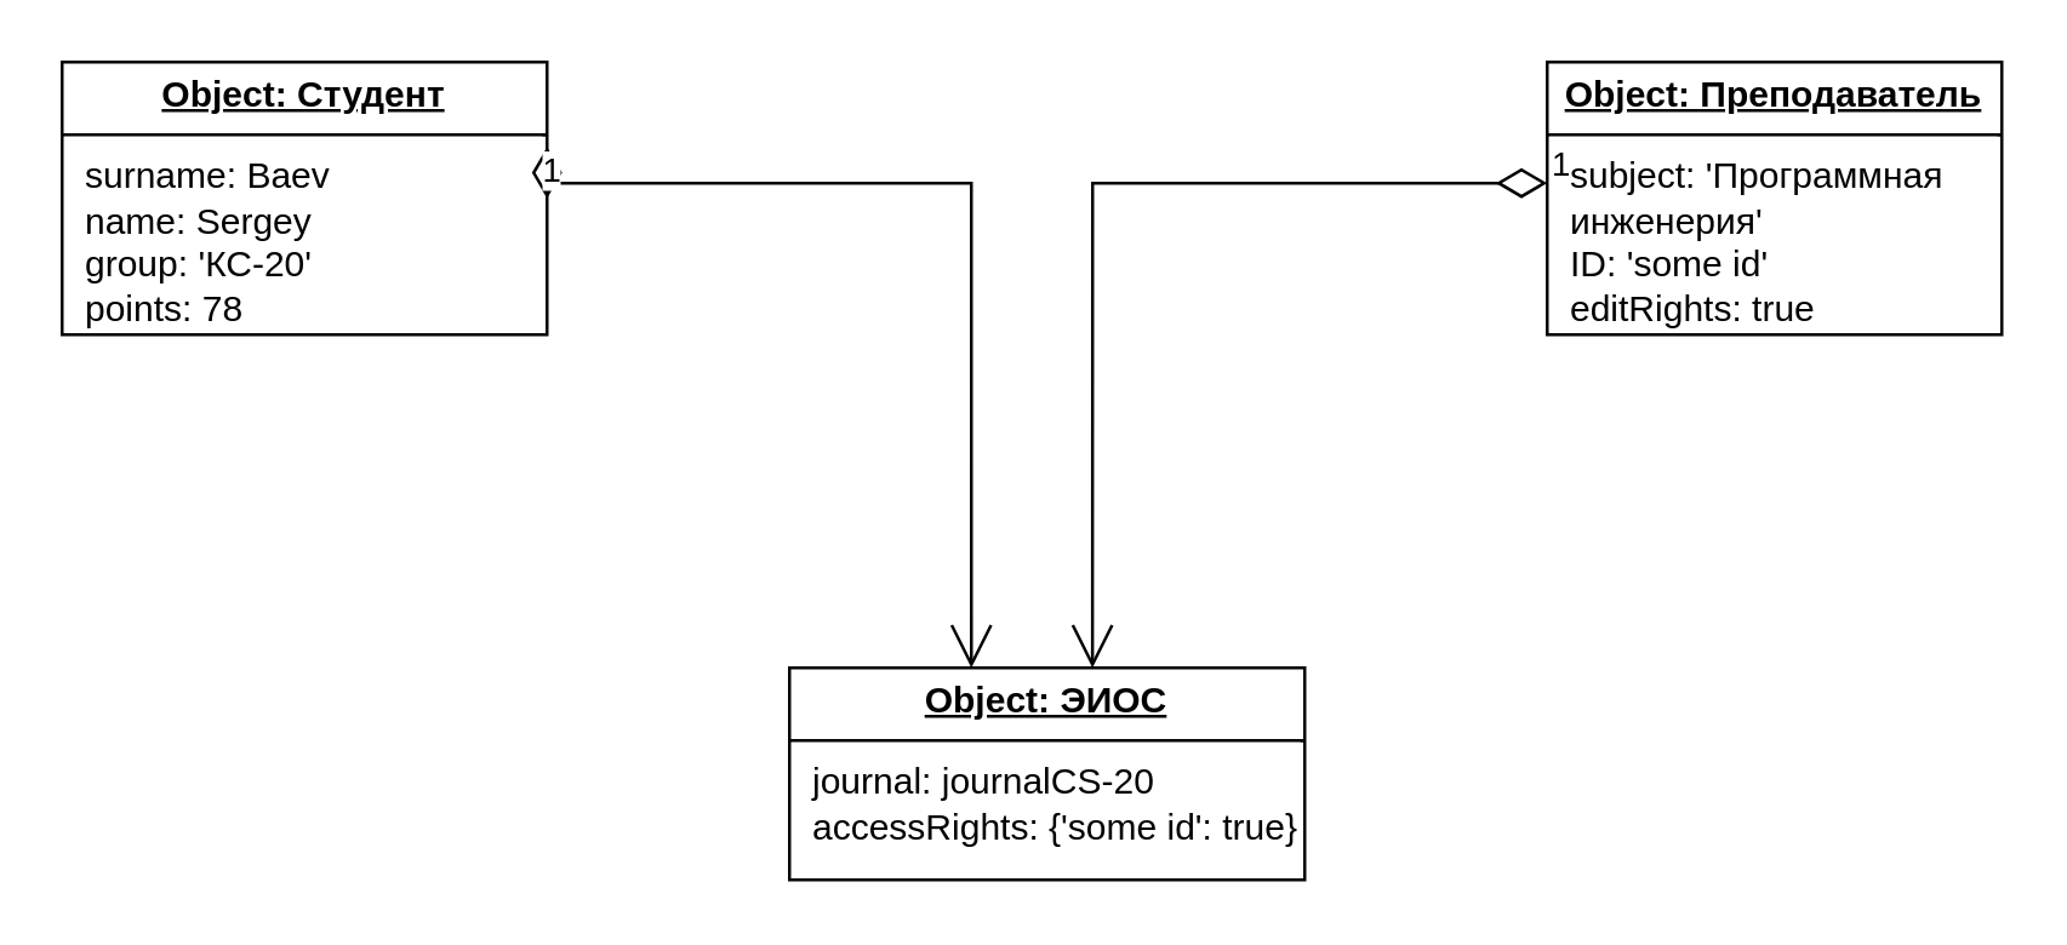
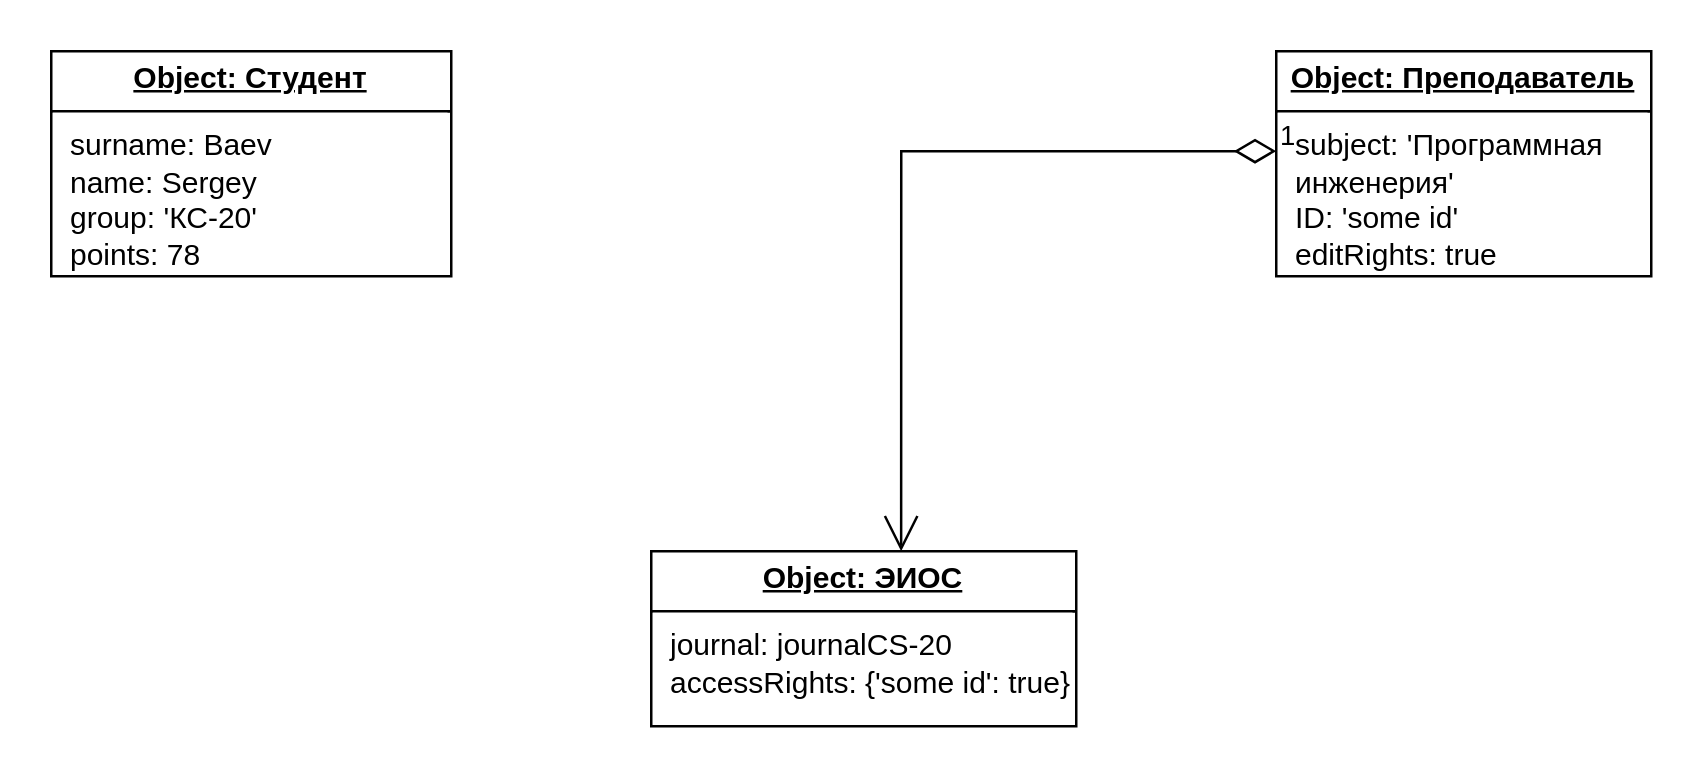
- <mxCell id="5" value="1" style="endArrow=open;html=1;endSize=12;startArrow=diamondThin;startSize=14;startFill=0;edgeStyle=orthogonalEdgeStyle;align=left;verticalAlign=bottom;rounded=0;exitX=1;exitY=0.5;exitDx=0;exitDy=0;entryX=0.353;entryY=0;entryDx=0;entryDy=0;entryPerimeter=0;" edge="1" parent="1" source="2" target="3"><mxGeometry x="-1" y="3" relative="1" as="geometry"><mxPoint x="200" y="70" as="sourcePoint" /><mxPoint x="370" y="65" as="targetPoint" /><Array as="points"><mxPoint x="180" y="60" /><mxPoint x="320" y="60" /></Array></mxGeometry></mxCell>
